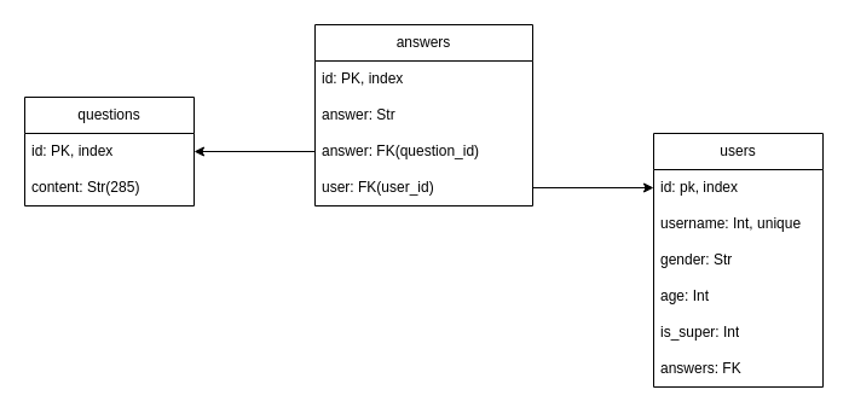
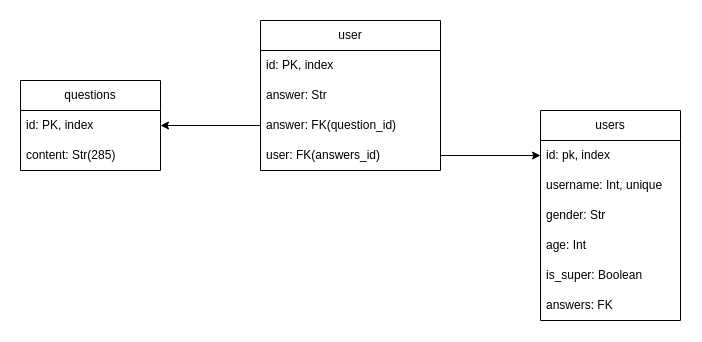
- <mxCell id="5" value="answers" style="swimlane;fontStyle=0;childLayout=stackLayout;horizontal=1;startSize=30;horizontalStack=0;resizeParent=1;resizeParentMax=0;resizeLast=0;collapsible=1;marginBottom=0;whiteSpace=wrap;html=1;" parent="1" vertex="1"><mxGeometry x="260" y="20" width="180" height="150" as="geometry" /></mxCell>
+ <mxCell id="5" value="user" style="swimlane;fontStyle=0;childLayout=stackLayout;horizontal=1;startSize=30;horizontalStack=0;resizeParent=1;resizeParentMax=0;resizeLast=0;collapsible=1;marginBottom=0;whiteSpace=wrap;html=1;" parent="1" vertex="1"><mxGeometry x="260" y="20" width="180" height="150" as="geometry" /></mxCell>
- <mxCell id="9" value="user: FK(user_id)" style="text;strokeColor=none;fillColor=none;align=left;verticalAlign=middle;spacingLeft=4;spacingRight=4;overflow=hidden;points=[[0,0.5],[1,0.5]];portConstraint=eastwest;rotatable=0;whiteSpace=wrap;html=1;" vertex="1" parent="5"><mxGeometry y="120" width="180" height="30" as="geometry" /></mxCell>
+ <mxCell id="9" value="user: FK(answers_id)" style="text;strokeColor=none;fillColor=none;align=left;verticalAlign=middle;spacingLeft=4;spacingRight=4;overflow=hidden;points=[[0,0.5],[1,0.5]];portConstraint=eastwest;rotatable=0;whiteSpace=wrap;html=1;" vertex="1" parent="5"><mxGeometry y="120" width="180" height="30" as="geometry" /></mxCell>
- <mxCell id="16" value="is_super: Int" style="text;strokeColor=none;fillColor=none;align=left;verticalAlign=middle;spacingLeft=4;spacingRight=4;overflow=hidden;points=[[0,0.5],[1,0.5]];portConstraint=eastwest;rotatable=0;whiteSpace=wrap;html=1;" vertex="1" parent="11"><mxGeometry y="150" width="140" height="30" as="geometry" /></mxCell>
+ <mxCell id="16" value="is_super: Boolean" style="text;strokeColor=none;fillColor=none;align=left;verticalAlign=middle;spacingLeft=4;spacingRight=4;overflow=hidden;points=[[0,0.5],[1,0.5]];portConstraint=eastwest;rotatable=0;whiteSpace=wrap;html=1;" vertex="1" parent="11"><mxGeometry y="150" width="140" height="30" as="geometry" /></mxCell>
